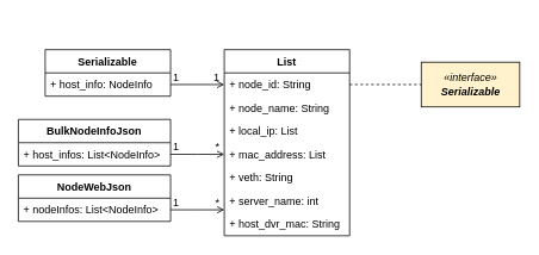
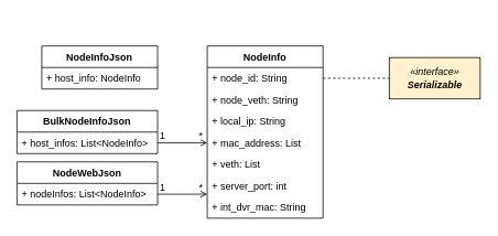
- <mxCell id="12" value="Serializable" style="swimlane;fontStyle=1;childLayout=stackLayout;horizontal=1;startSize=26;fillColor=none;horizontalStack=0;resizeParent=1;resizeParentMax=0;resizeLast=0;collapsible=1;marginBottom=0;" vertex="1" parent="1"><mxGeometry x="50" y="55" width="140" height="52" as="geometry" /></mxCell>
+ <mxCell id="12" value="NodeInfoJson" style="swimlane;fontStyle=1;childLayout=stackLayout;horizontal=1;startSize=26;fillColor=none;horizontalStack=0;resizeParent=1;resizeParentMax=0;resizeLast=0;collapsible=1;marginBottom=0;" vertex="1" parent="1"><mxGeometry x="50" y="55" width="140" height="52" as="geometry" /></mxCell>
- <mxCell id="2" value="List" style="swimlane;fontStyle=1;childLayout=stackLayout;horizontal=1;startSize=26;fillColor=none;horizontalStack=0;resizeParent=1;resizeParentMax=0;resizeLast=0;collapsible=1;marginBottom=0;" vertex="1" parent="1"><mxGeometry x="250" y="55" width="140" height="208" as="geometry" /></mxCell>
+ <mxCell id="2" value="NodeInfo" style="swimlane;fontStyle=1;childLayout=stackLayout;horizontal=1;startSize=26;fillColor=none;horizontalStack=0;resizeParent=1;resizeParentMax=0;resizeLast=0;collapsible=1;marginBottom=0;" vertex="1" parent="1"><mxGeometry x="250" y="55" width="140" height="208" as="geometry" /></mxCell>
- <mxCell id="14" value="" style="endArrow=open;shadow=0;strokeWidth=1;rounded=0;endFill=1;edgeStyle=elbowEdgeStyle;elbow=vertical;" edge="1" parent="1" source="13" target="3"><mxGeometry x="0.5" y="41" relative="1" as="geometry"><mxPoint x="120" y="135" as="sourcePoint" /><mxPoint x="260" y="94" as="targetPoint" /><mxPoint x="-40" y="32" as="offset" /><Array as="points"><mxPoint x="220" y="94" /><mxPoint x="210" y="115" /><mxPoint x="230" y="94" /><mxPoint x="220" y="74" /><mxPoint x="240" y="20" /></Array></mxGeometry></mxCell>
- <mxCell id="15" value="1" style="resizable=0;align=left;verticalAlign=bottom;labelBackgroundColor=none;fontSize=12;" connectable="0" vertex="1" parent="14"><mxGeometry x="-1" relative="1" as="geometry"><mxPoint x="1" as="offset" /></mxGeometry></mxCell>
- <mxCell id="16" value="1" style="resizable=0;align=right;verticalAlign=bottom;labelBackgroundColor=none;fontSize=12;" connectable="0" vertex="1" parent="14"><mxGeometry x="1" relative="1" as="geometry"><mxPoint x="-4" as="offset" /></mxGeometry></mxCell>
- <mxCell id="4" value="+ node_name: String" style="text;strokeColor=none;fillColor=none;align=left;verticalAlign=top;spacingLeft=4;spacingRight=4;overflow=hidden;rotatable=0;points=[[0,0.5],[1,0.5]];portConstraint=eastwest;" vertex="1" parent="2"><mxGeometry y="52" width="140" height="26" as="geometry" /></mxCell>
+ <mxCell id="4" value="+ node_veth: String" style="text;strokeColor=none;fillColor=none;align=left;verticalAlign=top;spacingLeft=4;spacingRight=4;overflow=hidden;rotatable=0;points=[[0,0.5],[1,0.5]];portConstraint=eastwest;" vertex="1" parent="2"><mxGeometry y="52" width="140" height="26" as="geometry" /></mxCell>
- <mxCell id="5" value="+ local_ip: List" style="text;strokeColor=none;fillColor=none;align=left;verticalAlign=top;spacingLeft=4;spacingRight=4;overflow=hidden;rotatable=0;points=[[0,0.5],[1,0.5]];portConstraint=eastwest;" vertex="1" parent="2"><mxGeometry y="78" width="140" height="26" as="geometry" /></mxCell>
+ <mxCell id="5" value="+ local_ip: String" style="text;strokeColor=none;fillColor=none;align=left;verticalAlign=top;spacingLeft=4;spacingRight=4;overflow=hidden;rotatable=0;points=[[0,0.5],[1,0.5]];portConstraint=eastwest;" vertex="1" parent="2"><mxGeometry y="78" width="140" height="26" as="geometry" /></mxCell>
- <mxCell id="7" value="+ veth: String" style="text;strokeColor=none;fillColor=none;align=left;verticalAlign=top;spacingLeft=4;spacingRight=4;overflow=hidden;rotatable=0;points=[[0,0.5],[1,0.5]];portConstraint=eastwest;" vertex="1" parent="2"><mxGeometry y="130" width="140" height="26" as="geometry" /></mxCell>
+ <mxCell id="7" value="+ veth: List" style="text;strokeColor=none;fillColor=none;align=left;verticalAlign=top;spacingLeft=4;spacingRight=4;overflow=hidden;rotatable=0;points=[[0,0.5],[1,0.5]];portConstraint=eastwest;" vertex="1" parent="2"><mxGeometry y="130" width="140" height="26" as="geometry" /></mxCell>
- <mxCell id="8" value="+ server_name: int" style="text;strokeColor=none;fillColor=none;align=left;verticalAlign=top;spacingLeft=4;spacingRight=4;overflow=hidden;rotatable=0;points=[[0,0.5],[1,0.5]];portConstraint=eastwest;" vertex="1" parent="2"><mxGeometry y="156" width="140" height="26" as="geometry" /></mxCell>
+ <mxCell id="8" value="+ server_port: int" style="text;strokeColor=none;fillColor=none;align=left;verticalAlign=top;spacingLeft=4;spacingRight=4;overflow=hidden;rotatable=0;points=[[0,0.5],[1,0.5]];portConstraint=eastwest;" vertex="1" parent="2"><mxGeometry y="156" width="140" height="26" as="geometry" /></mxCell>
- <mxCell id="9" value="+ host_dvr_mac: String" style="text;strokeColor=none;fillColor=none;align=left;verticalAlign=top;spacingLeft=4;spacingRight=4;overflow=hidden;rotatable=0;points=[[0,0.5],[1,0.5]];portConstraint=eastwest;" vertex="1" parent="2"><mxGeometry y="182" width="140" height="26" as="geometry" /></mxCell>
+ <mxCell id="9" value="+ int_dvr_mac: String" style="text;strokeColor=none;fillColor=none;align=left;verticalAlign=top;spacingLeft=4;spacingRight=4;overflow=hidden;rotatable=0;points=[[0,0.5],[1,0.5]];portConstraint=eastwest;" vertex="1" parent="2"><mxGeometry y="182" width="140" height="26" as="geometry" /></mxCell>
